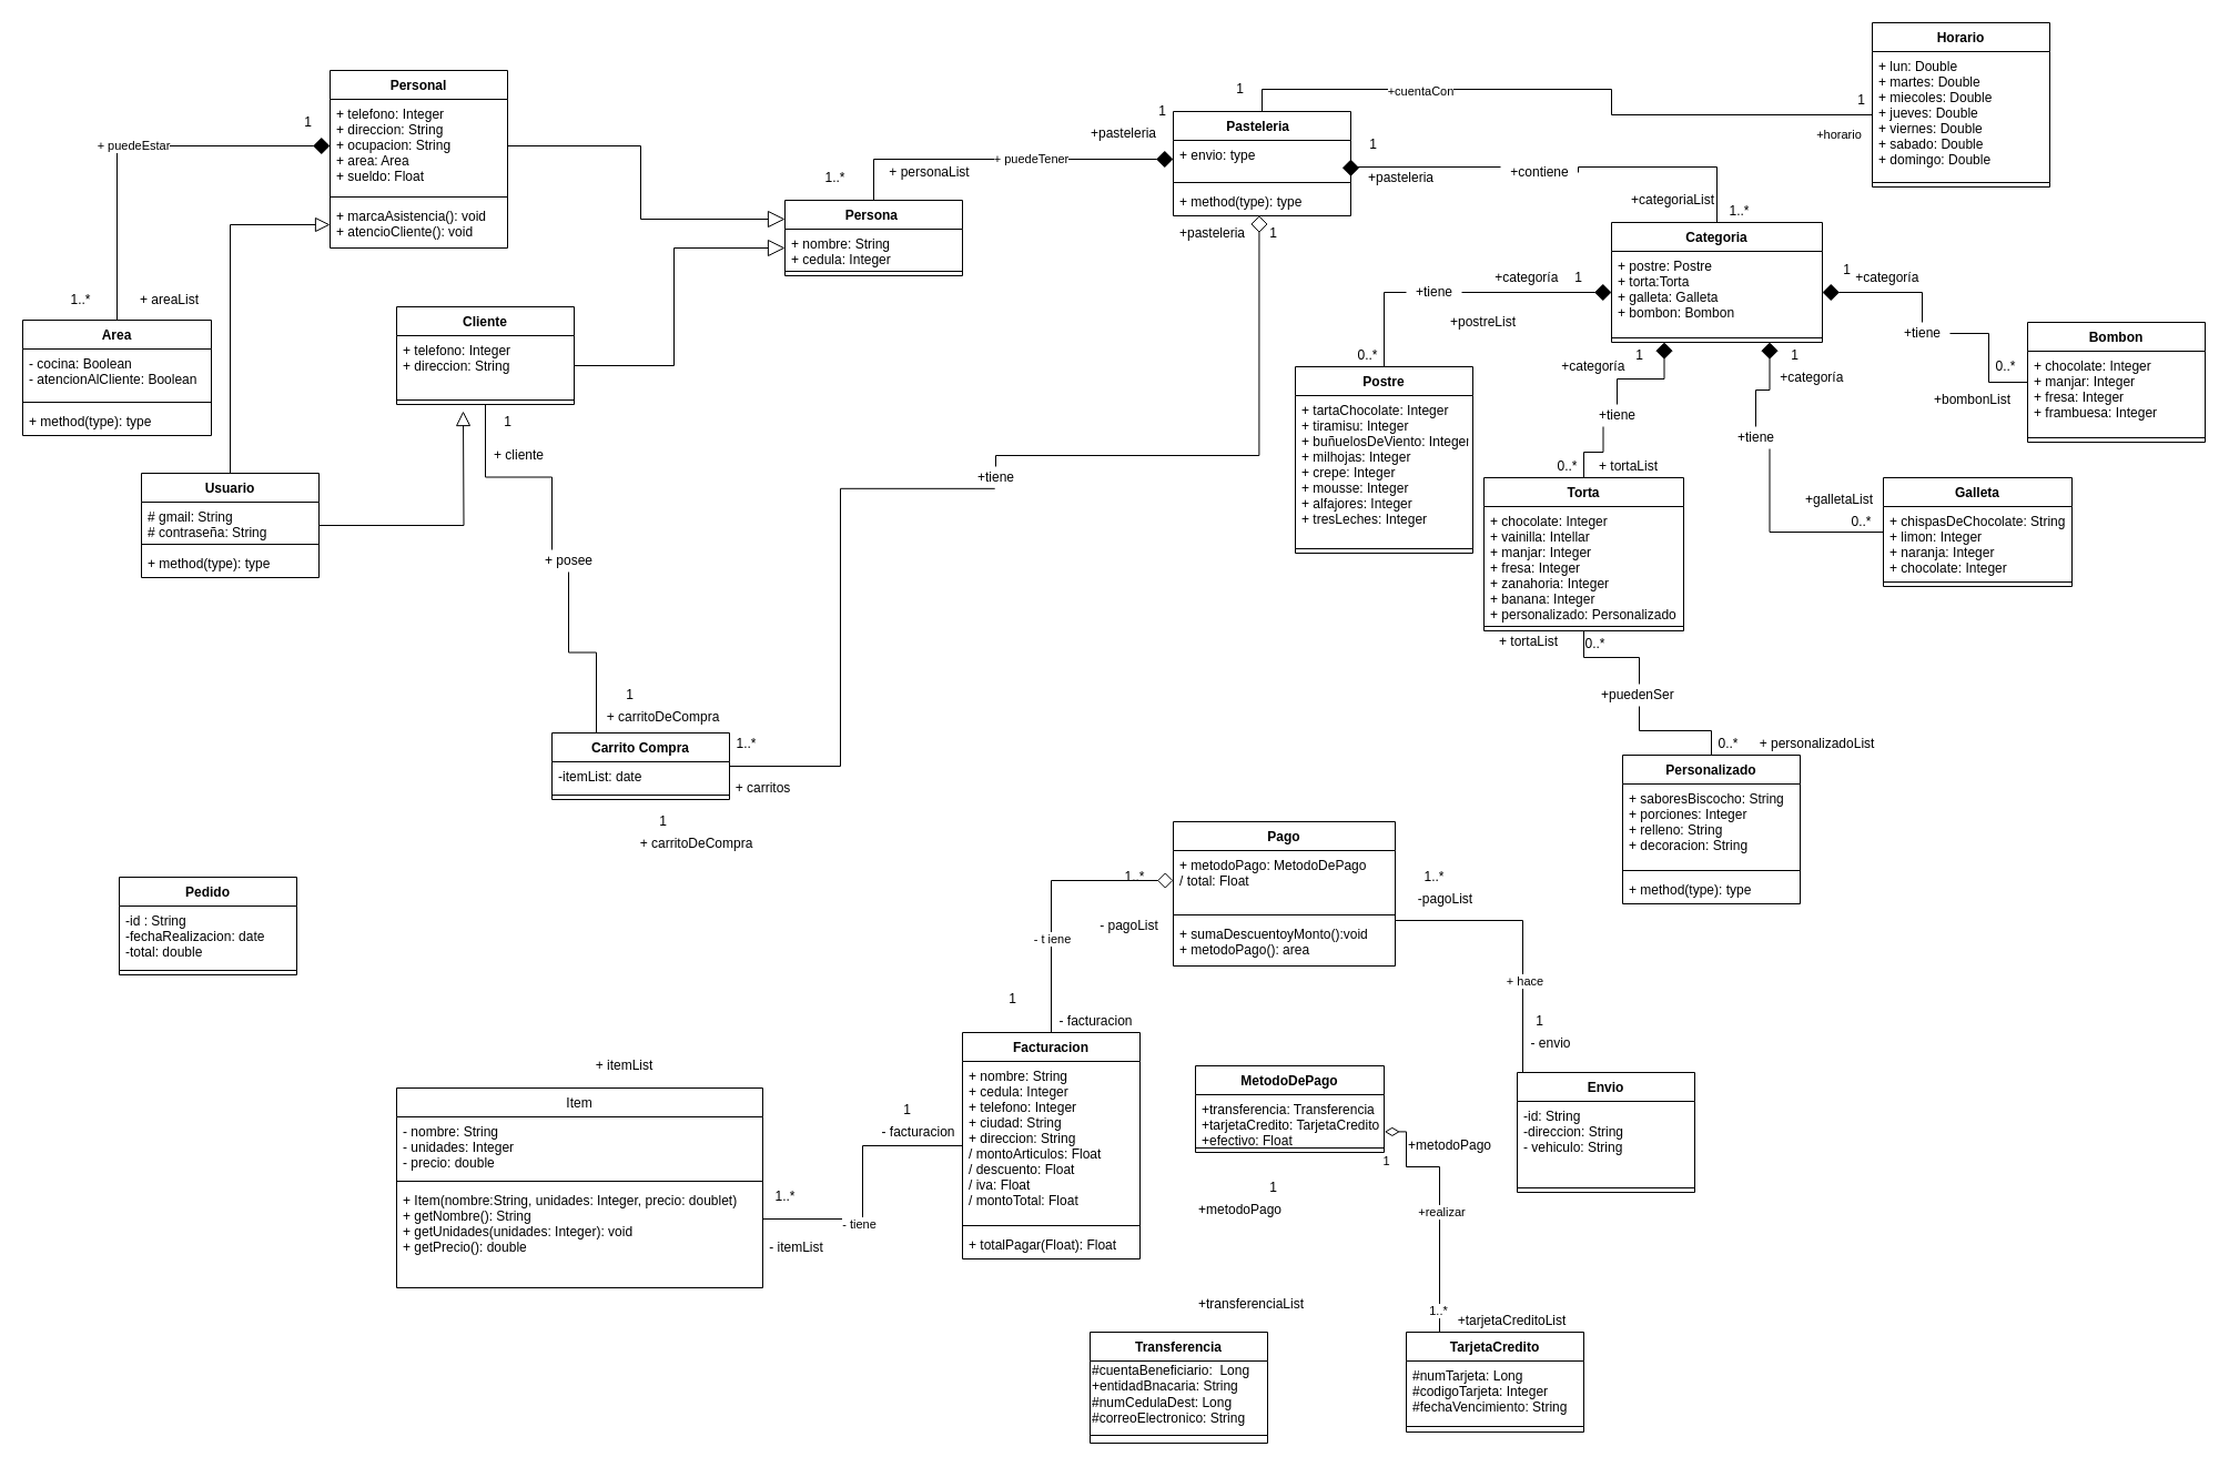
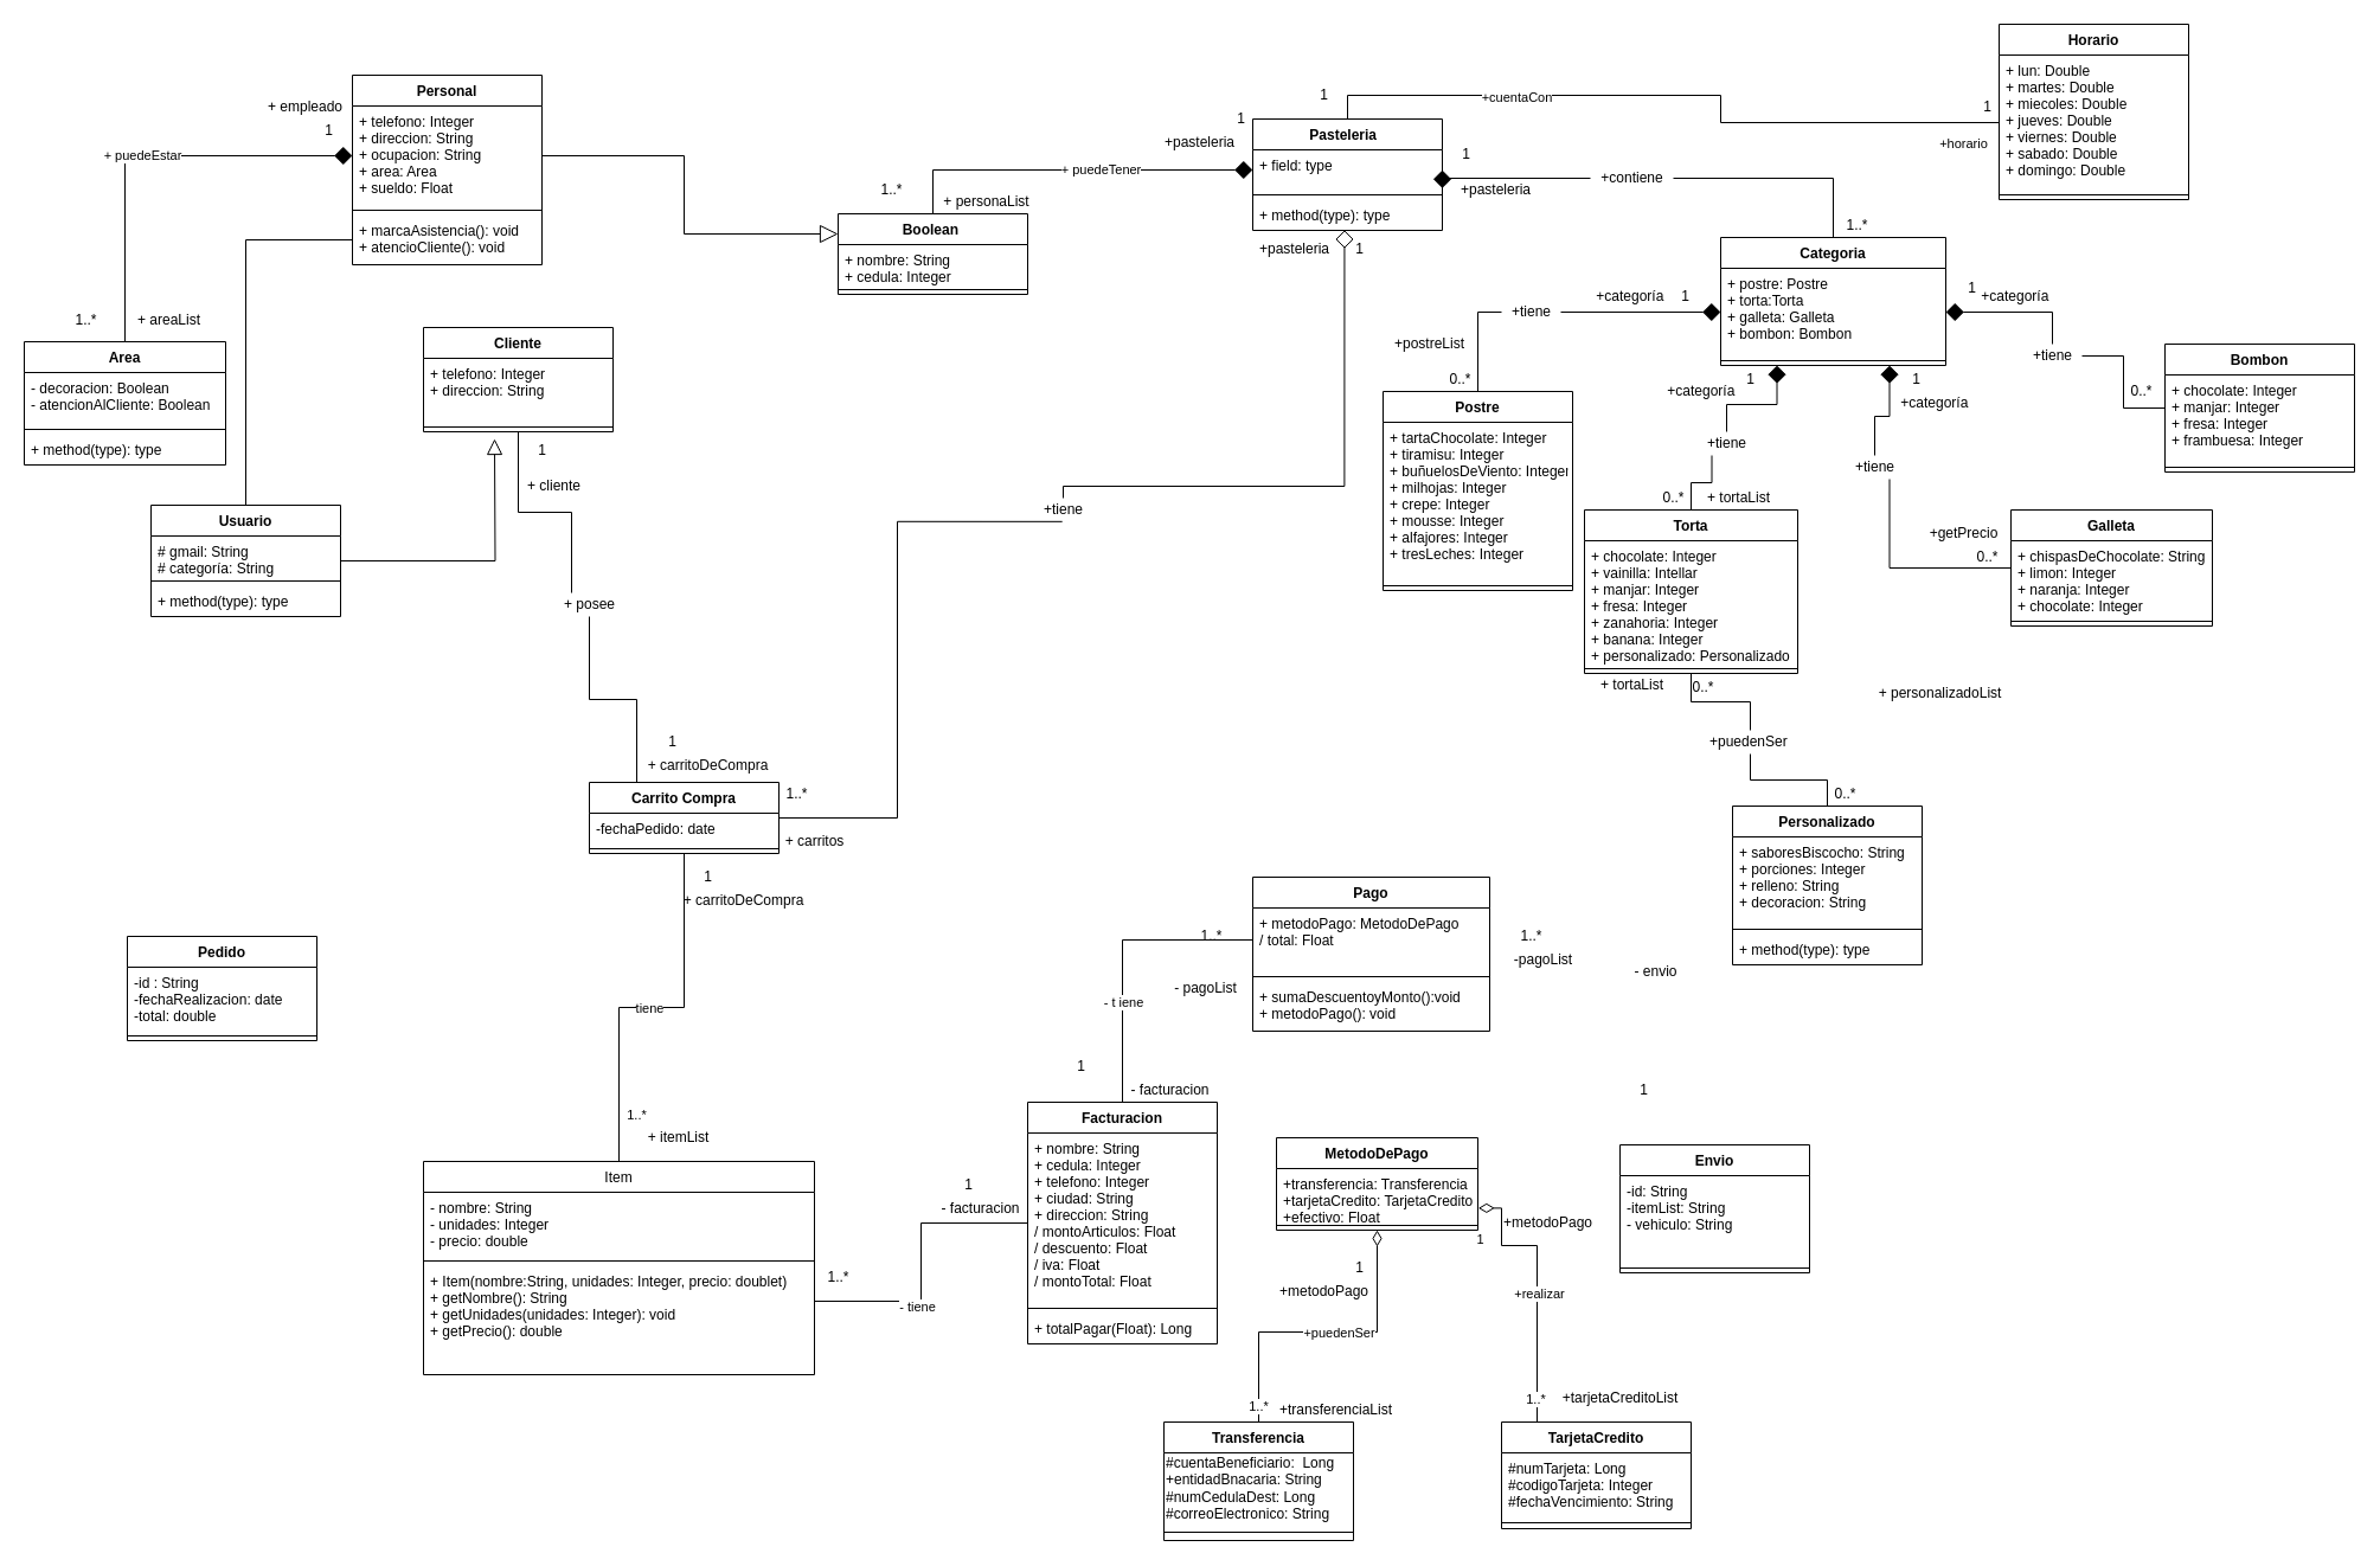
+ <mxCell id="133" value="+ empleado" style="text;html=1;align=center;verticalAlign=middle;resizable=0;points=[];autosize=1;" parent="1" vertex="1"><mxGeometry x="217" y="80" width="80" height="20" as="geometry" /></mxCell>
- <mxCell id="3" value="+ envio: type" style="text;strokeColor=none;fillColor=none;align=left;verticalAlign=top;spacingLeft=4;spacingRight=4;overflow=hidden;rotatable=0;points=[[0,0.5],[1,0.5]];portConstraint=eastwest;" parent="2" vertex="1"><mxGeometry y="26" width="160" height="34" as="geometry" /></mxCell>
+ <mxCell id="3" value="+ field: type" style="text;strokeColor=none;fillColor=none;align=left;verticalAlign=top;spacingLeft=4;spacingRight=4;overflow=hidden;rotatable=0;points=[[0,0.5],[1,0.5]];portConstraint=eastwest;" parent="2" vertex="1"><mxGeometry y="26" width="160" height="34" as="geometry" /></mxCell>
- <mxCell id="136" value="+ personaList" style="text;html=1;align=center;verticalAlign=middle;resizable=0;points=[];autosize=1;" parent="1" vertex="1"><mxGeometry x="792" y="145" width="90" height="20" as="geometry" /></mxCell>
+ <mxCell id="136" value="+ personaList" style="text;html=1;align=center;verticalAlign=middle;resizable=0;points=[];autosize=1;" parent="1" vertex="1"><mxGeometry x="787" y="160" width="90" height="20" as="geometry" /></mxCell>
- <mxCell id="97" value="+contiene" style="text;html=1;align=center;verticalAlign=middle;resizable=0;points=[];autosize=1;" parent="1" vertex="1"><mxGeometry x="1352" y="145" width="70" height="20" as="geometry" /></mxCell>
+ <mxCell id="97" value="+contiene" style="text;html=1;align=center;verticalAlign=middle;resizable=0;points=[];autosize=1;" parent="1" vertex="1"><mxGeometry x="1342" y="140" width="70" height="20" as="geometry" /></mxCell>
- <mxCell id="100" value="+categoriaList" style="text;html=1;align=center;verticalAlign=middle;resizable=0;points=[];autosize=1;" parent="1" vertex="1"><mxGeometry x="1462" y="170" width="90" height="20" as="geometry" /></mxCell>
- <mxCell id="11" value="Persona " style="swimlane;fontStyle=1;align=center;verticalAlign=top;childLayout=stackLayout;horizontal=1;startSize=26;horizontalStack=0;resizeParent=1;resizeParentMax=0;resizeLast=0;collapsible=1;marginBottom=0;" parent="1" vertex="1"><mxGeometry x="707" y="180" width="160" height="68" as="geometry" /></mxCell>
+ <mxCell id="11" value="Boolean " style="swimlane;fontStyle=1;align=center;verticalAlign=top;childLayout=stackLayout;horizontal=1;startSize=26;horizontalStack=0;resizeParent=1;resizeParentMax=0;resizeLast=0;collapsible=1;marginBottom=0;" parent="1" vertex="1"><mxGeometry x="707" y="180" width="160" height="68" as="geometry" /></mxCell>
- <mxCell id="35" style="edgeStyle=orthogonalEdgeStyle;rounded=0;orthogonalLoop=1;jettySize=auto;html=1;entryX=0;entryY=0.5;entryDx=0;entryDy=0;endArrow=block;endFill=0;endSize=11;" parent="1" source="37" target="20" edge="1"><mxGeometry relative="1" as="geometry" /></mxCell>
+ <mxCell id="35" style="edgeStyle=orthogonalEdgeStyle;rounded=0;orthogonalLoop=1;jettySize=auto;html=1;entryX=0;entryY=0.5;entryDx=0;entryDy=0;endArrow=none;endFill=0;endSize=11;" parent="1" source="37" target="20" edge="1"><mxGeometry relative="1" as="geometry" /></mxCell>
- <mxCell id="132" value="+ areaList" style="text;html=1;align=center;verticalAlign=middle;resizable=0;points=[];autosize=1;" parent="1" vertex="1"><mxGeometry x="117" y="260" width="70" height="20" as="geometry" /></mxCell>
+ <mxCell id="132" value="+ areaList" style="text;html=1;align=center;verticalAlign=middle;resizable=0;points=[];autosize=1;" parent="1" vertex="1"><mxGeometry x="107" y="260" width="70" height="20" as="geometry" /></mxCell>
- <mxCell id="90" style="edgeStyle=orthogonalEdgeStyle;rounded=0;orthogonalLoop=1;jettySize=auto;html=1;entryX=0;entryY=0.5;entryDx=0;entryDy=0;endArrow=block;endFill=0;endSize=13;" parent="1" source="15" target="12" edge="1"><mxGeometry relative="1" as="geometry" /></mxCell>
- <mxCell id="103" value="+postreList" style="text;html=1;align=center;verticalAlign=middle;resizable=0;points=[];autosize=1;" parent="1" vertex="1"><mxGeometry x="1301" y="280" width="70" height="20" as="geometry" /></mxCell>
+ <mxCell id="103" value="+postreList" style="text;html=1;align=center;verticalAlign=middle;resizable=0;points=[];autosize=1;" parent="1" vertex="1"><mxGeometry x="1171" y="280" width="70" height="20" as="geometry" /></mxCell>
- <mxCell id="44" value="- cocina: Boolean&#10;- atencionAlCliente: Boolean&#10;" style="text;strokeColor=none;fillColor=none;align=left;verticalAlign=top;spacingLeft=4;spacingRight=4;overflow=hidden;rotatable=0;points=[[0,0.5],[1,0.5]];portConstraint=eastwest;" parent="43" vertex="1"><mxGeometry y="26" width="170" height="44" as="geometry" /></mxCell>
+ <mxCell id="44" value="- decoracion: Boolean&#10;- atencionAlCliente: Boolean&#10;" style="text;strokeColor=none;fillColor=none;align=left;verticalAlign=top;spacingLeft=4;spacingRight=4;overflow=hidden;rotatable=0;points=[[0,0.5],[1,0.5]];portConstraint=eastwest;" parent="43" vertex="1"><mxGeometry y="26" width="170" height="44" as="geometry" /></mxCell>
- <mxCell id="189" value="+bombonList" style="text;html=1;align=center;verticalAlign=middle;resizable=0;points=[];autosize=1;" parent="1" vertex="1"><mxGeometry x="1737" y="350" width="80" height="20" as="geometry" /></mxCell>
- <mxCell id="188" value="+galletaList" style="text;html=1;align=center;verticalAlign=middle;resizable=0;points=[];autosize=1;" parent="1" vertex="1"><mxGeometry x="1617" y="440" width="80" height="20" as="geometry" /></mxCell>
+ <mxCell id="188" value="+getPrecio" style="text;html=1;align=center;verticalAlign=middle;resizable=0;points=[];autosize=1;" parent="1" vertex="1"><mxGeometry x="1617" y="440" width="80" height="20" as="geometry" /></mxCell>
- <mxCell id="38" value="# gmail: String &#10;# contraseña: String" style="text;strokeColor=none;fillColor=none;align=left;verticalAlign=top;spacingLeft=4;spacingRight=4;overflow=hidden;rotatable=0;points=[[0,0.5],[1,0.5]];portConstraint=eastwest;" parent="37" vertex="1"><mxGeometry y="26" width="160" height="34" as="geometry" /></mxCell>
+ <mxCell id="38" value="# gmail: String &#10;# categoría: String" style="text;strokeColor=none;fillColor=none;align=left;verticalAlign=top;spacingLeft=4;spacingRight=4;overflow=hidden;rotatable=0;points=[[0,0.5],[1,0.5]];portConstraint=eastwest;" parent="37" vertex="1"><mxGeometry y="26" width="160" height="34" as="geometry" /></mxCell>
- <mxCell id="144" value="+ posee" style="text;html=1;align=center;verticalAlign=middle;resizable=0;points=[];autosize=1;" parent="1" vertex="1"><mxGeometry x="482" y="495" width="60" height="20" as="geometry" /></mxCell>
+ <mxCell id="144" value="+ posee" style="text;html=1;align=center;verticalAlign=middle;resizable=0;points=[];autosize=1;" parent="1" vertex="1"><mxGeometry x="467" y="500" width="60" height="20" as="geometry" /></mxCell>
- <mxCell id="186" value="+ personalizadoList" style="text;html=1;align=center;verticalAlign=middle;resizable=0;points=[];autosize=1;" parent="1" vertex="1"><mxGeometry x="1577" y="660" width="120" height="20" as="geometry" /></mxCell>
+ <mxCell id="186" value="+ personalizadoList" style="text;html=1;align=center;verticalAlign=middle;resizable=0;points=[];autosize=1;" parent="1" vertex="1"><mxGeometry x="1577" y="575" width="120" height="20" as="geometry" /></mxCell>
- <mxCell id="88" value="-itemList: date" style="text;strokeColor=none;fillColor=none;align=left;verticalAlign=top;spacingLeft=4;spacingRight=4;overflow=hidden;rotatable=0;points=[[0,0.5],[1,0.5]];portConstraint=eastwest;" parent="87" vertex="1"><mxGeometry y="26" width="160" height="26" as="geometry" /></mxCell>
+ <mxCell id="88" value="-fechaPedido: date" style="text;strokeColor=none;fillColor=none;align=left;verticalAlign=top;spacingLeft=4;spacingRight=4;overflow=hidden;rotatable=0;points=[[0,0.5],[1,0.5]];portConstraint=eastwest;" parent="87" vertex="1"><mxGeometry y="26" width="160" height="26" as="geometry" /></mxCell>
- <mxCell id="23" style="edgeStyle=orthogonalEdgeStyle;rounded=0;orthogonalLoop=1;jettySize=auto;html=1;endArrow=diamond;endFill=0;endSize=12;" parent="1" source="25" target="32" edge="1"><mxGeometry relative="1" as="geometry" /></mxCell>
+ <mxCell id="23" style="edgeStyle=orthogonalEdgeStyle;rounded=0;orthogonalLoop=1;jettySize=auto;html=1;endArrow=none;endFill=0;endSize=12;" parent="1" source="25" target="32" edge="1"><mxGeometry relative="1" as="geometry" /></mxCell>
- <mxCell id="34" value="+ sumaDescuentoyMonto():void&#10;+ metodoPago(): area" style="text;strokeColor=none;fillColor=none;align=left;verticalAlign=top;spacingLeft=4;spacingRight=4;overflow=hidden;rotatable=0;points=[[0,0.5],[1,0.5]];portConstraint=eastwest;" parent="31" vertex="1"><mxGeometry y="88" width="200" height="42" as="geometry" /></mxCell>
+ <mxCell id="34" value="+ sumaDescuentoyMonto():void&#10;+ metodoPago(): void" style="text;strokeColor=none;fillColor=none;align=left;verticalAlign=top;spacingLeft=4;spacingRight=4;overflow=hidden;rotatable=0;points=[[0,0.5],[1,0.5]];portConstraint=eastwest;" parent="31" vertex="1"><mxGeometry y="88" width="200" height="42" as="geometry" /></mxCell>
- <mxCell id="29" style="edgeStyle=orthogonalEdgeStyle;rounded=0;orthogonalLoop=1;jettySize=auto;html=1;entryX=0.5;entryY=0;entryDx=0;entryDy=0;endArrow=none;endFill=0;endSize=12;" parent="1" source="31" target="82" edge="1"><mxGeometry relative="1" as="geometry"><Array as="points"><mxPoint x="1372" y="829" /></Array></mxGeometry></mxCell>
- <mxCell id="30" value="+ hace" style="edgeLabel;html=1;align=center;verticalAlign=middle;resizable=0;points=[];" parent="29" vertex="1" connectable="0"><mxGeometry x="0.031" y="1" relative="1" as="geometry"><mxPoint as="offset" /></mxGeometry></mxCell>
+ <mxCell id="72" style="edgeStyle=orthogonalEdgeStyle;rounded=0;orthogonalLoop=1;jettySize=auto;html=1;entryX=0.5;entryY=1;entryDx=0;entryDy=0;endArrow=none;endFill=0;endSize=12;" parent="1" source="75" target="87" edge="1"><mxGeometry relative="1" as="geometry" /></mxCell>
+ <mxCell id="73" value="1..*" style="edgeLabel;html=1;align=center;verticalAlign=middle;resizable=0;points=[];" parent="72" vertex="1" connectable="0"><mxGeometry x="-0.921" y="-1" relative="1" as="geometry"><mxPoint x="13.94" y="-27.06" as="offset" /></mxGeometry></mxCell>
+ <mxCell id="74" value="tiene" style="edgeLabel;html=1;align=center;verticalAlign=middle;resizable=0;points=[];" parent="72" vertex="1" connectable="0"><mxGeometry x="-0.101" y="5" relative="1" as="geometry"><mxPoint x="13.76" y="5" as="offset" /></mxGeometry></mxCell>
- <mxCell id="154" value="- envio" style="text;html=1;align=center;verticalAlign=middle;resizable=0;points=[];autosize=1;" parent="1" vertex="1"><mxGeometry x="1372" y="930" width="50" height="20" as="geometry" /></mxCell>
+ <mxCell id="154" value="- envio" style="text;html=1;align=center;verticalAlign=middle;resizable=0;points=[];autosize=1;" parent="1" vertex="1"><mxGeometry x="1372" y="810" width="50" height="20" as="geometry" /></mxCell>
- <mxCell id="150" value="+ itemList" style="text;html=1;align=center;verticalAlign=middle;resizable=0;points=[];autosize=1;" parent="1" vertex="1"><mxGeometry x="527" y="950" width="70" height="20" as="geometry" /></mxCell>
+ <mxCell id="150" value="+ itemList" style="text;html=1;align=center;verticalAlign=middle;resizable=0;points=[];autosize=1;" parent="1" vertex="1"><mxGeometry x="537" y="950" width="70" height="20" as="geometry" /></mxCell>
- <mxCell id="83" value="-id: String&#10;-direccion: String&#10;- vehiculo: String" style="text;strokeColor=none;fillColor=none;align=left;verticalAlign=top;spacingLeft=4;spacingRight=4;overflow=hidden;rotatable=0;points=[[0,0.5],[1,0.5]];portConstraint=eastwest;" parent="82" vertex="1"><mxGeometry y="26" width="160" height="74" as="geometry" /></mxCell>
+ <mxCell id="83" value="-id: String&#10;-itemList: String&#10;- vehiculo: String" style="text;strokeColor=none;fillColor=none;align=left;verticalAlign=top;spacingLeft=4;spacingRight=4;overflow=hidden;rotatable=0;points=[[0,0.5],[1,0.5]];portConstraint=eastwest;" parent="82" vertex="1"><mxGeometry y="26" width="160" height="74" as="geometry" /></mxCell>
- <mxCell id="28" value="+ totalPagar(Float): Float" style="text;strokeColor=none;fillColor=none;align=left;verticalAlign=top;spacingLeft=4;spacingRight=4;overflow=hidden;rotatable=0;points=[[0,0.5],[1,0.5]];portConstraint=eastwest;" parent="25" vertex="1"><mxGeometry y="178" width="160" height="26" as="geometry" /></mxCell>
+ <mxCell id="28" value="+ totalPagar(Float): Long" style="text;strokeColor=none;fillColor=none;align=left;verticalAlign=top;spacingLeft=4;spacingRight=4;overflow=hidden;rotatable=0;points=[[0,0.5],[1,0.5]];portConstraint=eastwest;" parent="25" vertex="1"><mxGeometry y="178" width="160" height="26" as="geometry" /></mxCell>
- <mxCell id="160" value="- itemList" style="text;html=1;align=center;verticalAlign=middle;resizable=0;points=[];autosize=1;" parent="1" vertex="1"><mxGeometry x="687" y="1114" width="60" height="20" as="geometry" /></mxCell>
+ <mxCell id="163" style="edgeStyle=orthogonalEdgeStyle;rounded=0;orthogonalLoop=1;jettySize=auto;html=1;entryX=0.5;entryY=1;entryDx=0;entryDy=0;endArrow=diamondThin;endFill=0;endSize=11;" parent="1" source="166" target="177" edge="1"><mxGeometry relative="1" as="geometry"><mxPoint x="1163.53" y="1063.87" as="targetPoint" /></mxGeometry></mxCell>
+ <mxCell id="164" value="1..*" style="edgeLabel;html=1;align=center;verticalAlign=middle;resizable=0;points=[];" parent="163" vertex="1" connectable="0"><mxGeometry x="-0.891" y="1" relative="1" as="geometry"><mxPoint as="offset" /></mxGeometry></mxCell>
+ <mxCell id="165" value="+puedenSer" style="edgeLabel;html=1;align=center;verticalAlign=middle;resizable=0;points=[];" parent="163" vertex="1" connectable="0"><mxGeometry x="0.093" relative="1" as="geometry"><mxPoint as="offset" /></mxGeometry></mxCell>
- <mxCell id="182" value="+transferenciaList" style="text;html=1;align=center;verticalAlign=middle;resizable=0;points=[];autosize=1;" parent="1" vertex="1"><mxGeometry x="1072" y="1165" width="110" height="20" as="geometry" /></mxCell>
+ <mxCell id="182" value="+transferenciaList" style="text;html=1;align=center;verticalAlign=middle;resizable=0;points=[];autosize=1;" parent="1" vertex="1"><mxGeometry x="1072" y="1180" width="110" height="20" as="geometry" /></mxCell>
- <mxCell id="184" value="+tarjetaCreditoList" style="text;html=1;align=center;verticalAlign=middle;resizable=0;points=[];autosize=1;" parent="1" vertex="1"><mxGeometry x="1307" y="1180" width="110" height="20" as="geometry" /></mxCell>
+ <mxCell id="184" value="+tarjetaCreditoList" style="text;html=1;align=center;verticalAlign=middle;resizable=0;points=[];autosize=1;" parent="1" vertex="1"><mxGeometry x="1312" y="1170" width="110" height="20" as="geometry" /></mxCell>
